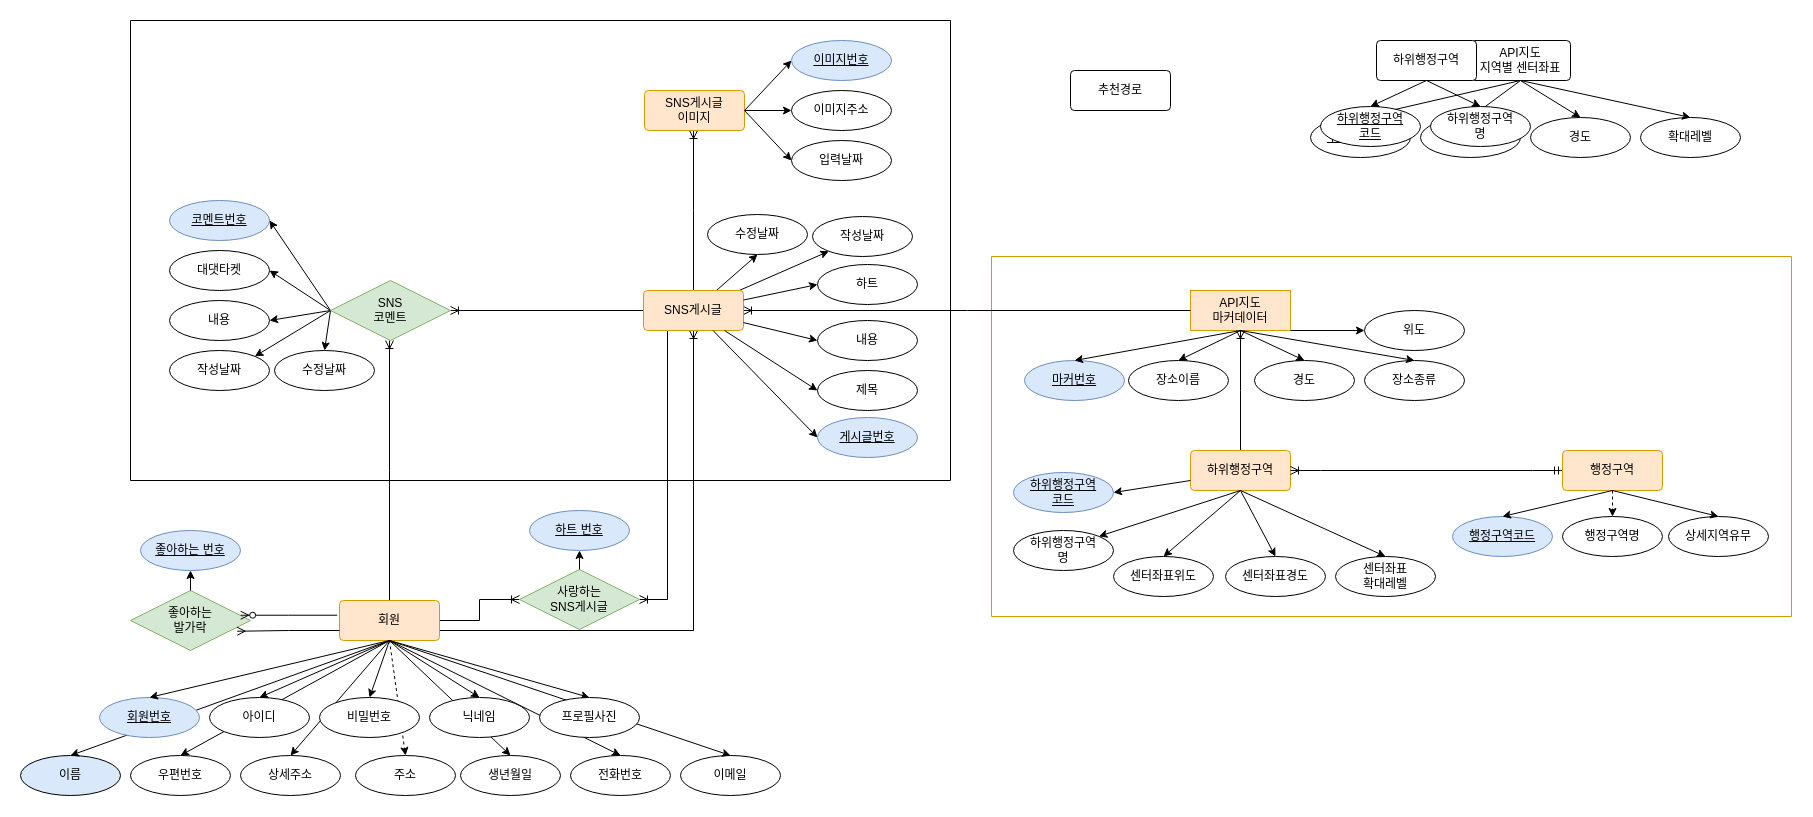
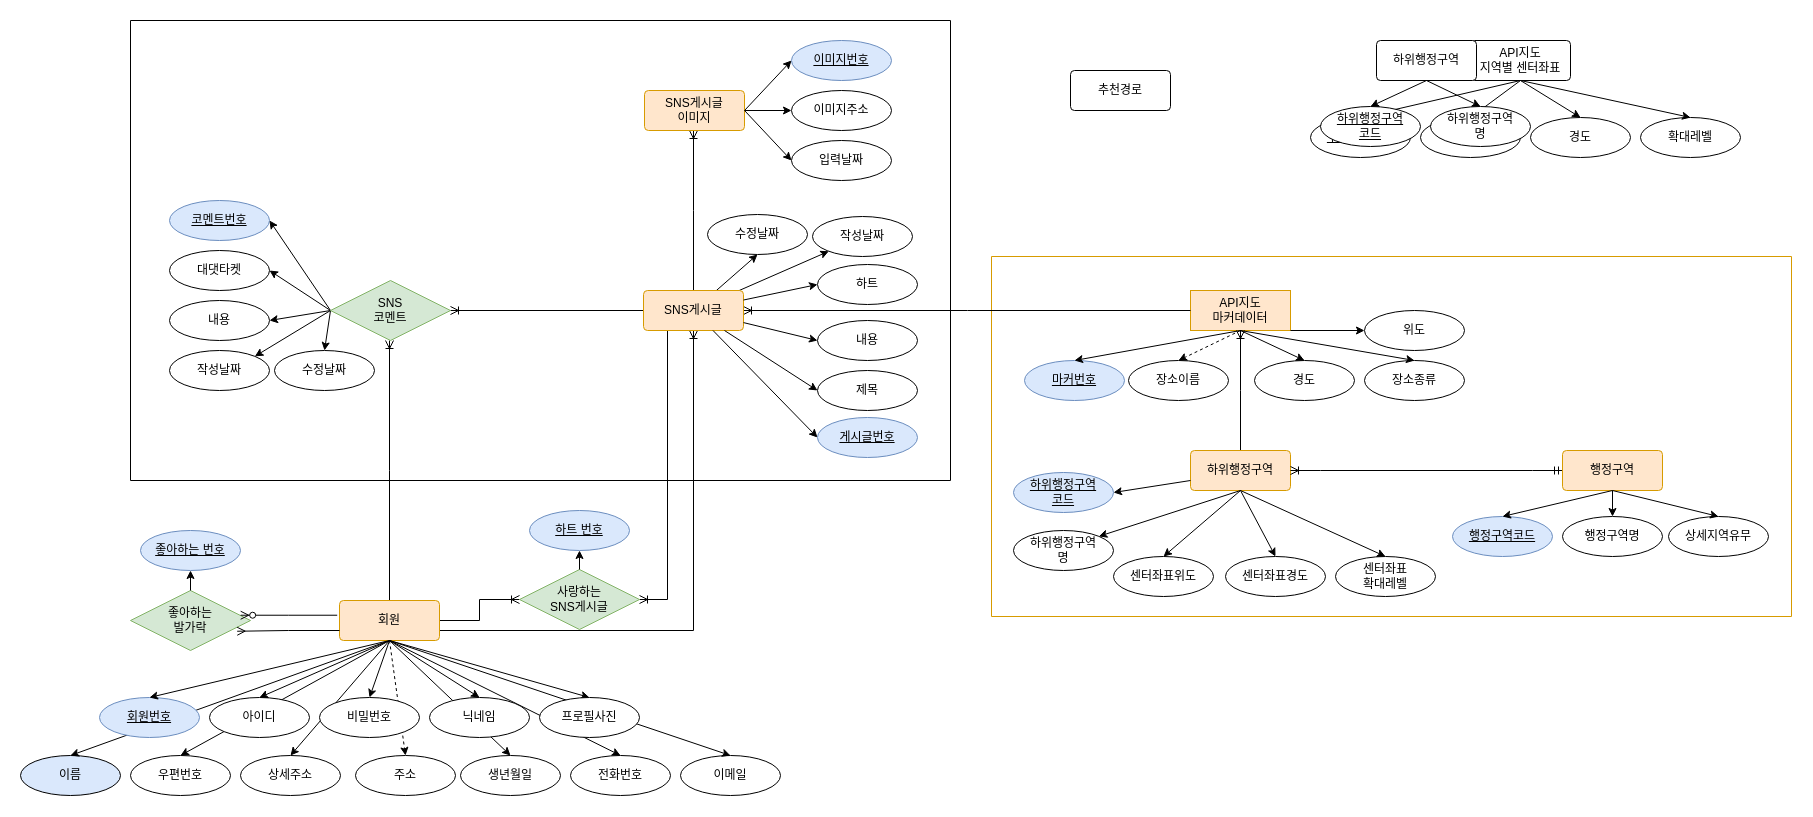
- <mxCell id="28" style="rounded=0;orthogonalLoop=1;jettySize=auto;html=1;entryX=0.5;entryY=0;entryDx=0;entryDy=0;exitX=0.5;exitY=1;exitDx=0;exitDy=0;" parent="20" source="26" target="21" edge="1"><mxGeometry relative="1" as="geometry"><mxPoint x="226" y="20" as="sourcePoint" /><mxPoint x="6" y="80" as="targetPoint" /></mxGeometry></mxCell>
+ <mxCell id="28" style="rounded=0;orthogonalLoop=1;jettySize=auto;html=1;entryX=0.5;entryY=0;entryDx=0;entryDy=0;exitX=0.5;exitY=1;exitDx=0;exitDy=0;dashed=1;" parent="20" source="26" target="21" edge="1"><mxGeometry relative="1" as="geometry"><mxPoint x="226" y="20" as="sourcePoint" /><mxPoint x="6" y="80" as="targetPoint" /></mxGeometry></mxCell>
- <mxCell id="52" style="rounded=0;orthogonalLoop=1;jettySize=auto;html=1;entryX=0.5;entryY=0;entryDx=0;entryDy=0;exitX=0.5;exitY=1;exitDx=0;exitDy=0;dashed=1;" parent="46" source="47" target="49" edge="1"><mxGeometry relative="1" as="geometry"><mxPoint x="170" y="50" as="sourcePoint" /><mxPoint x="280" y="76" as="targetPoint" /></mxGeometry></mxCell>
+ <mxCell id="52" style="rounded=0;orthogonalLoop=1;jettySize=auto;html=1;entryX=0.5;entryY=0;entryDx=0;entryDy=0;exitX=0.5;exitY=1;exitDx=0;exitDy=0;" parent="46" source="47" target="49" edge="1"><mxGeometry relative="1" as="geometry"><mxPoint x="170" y="50" as="sourcePoint" /><mxPoint x="280" y="76" as="targetPoint" /></mxGeometry></mxCell>
